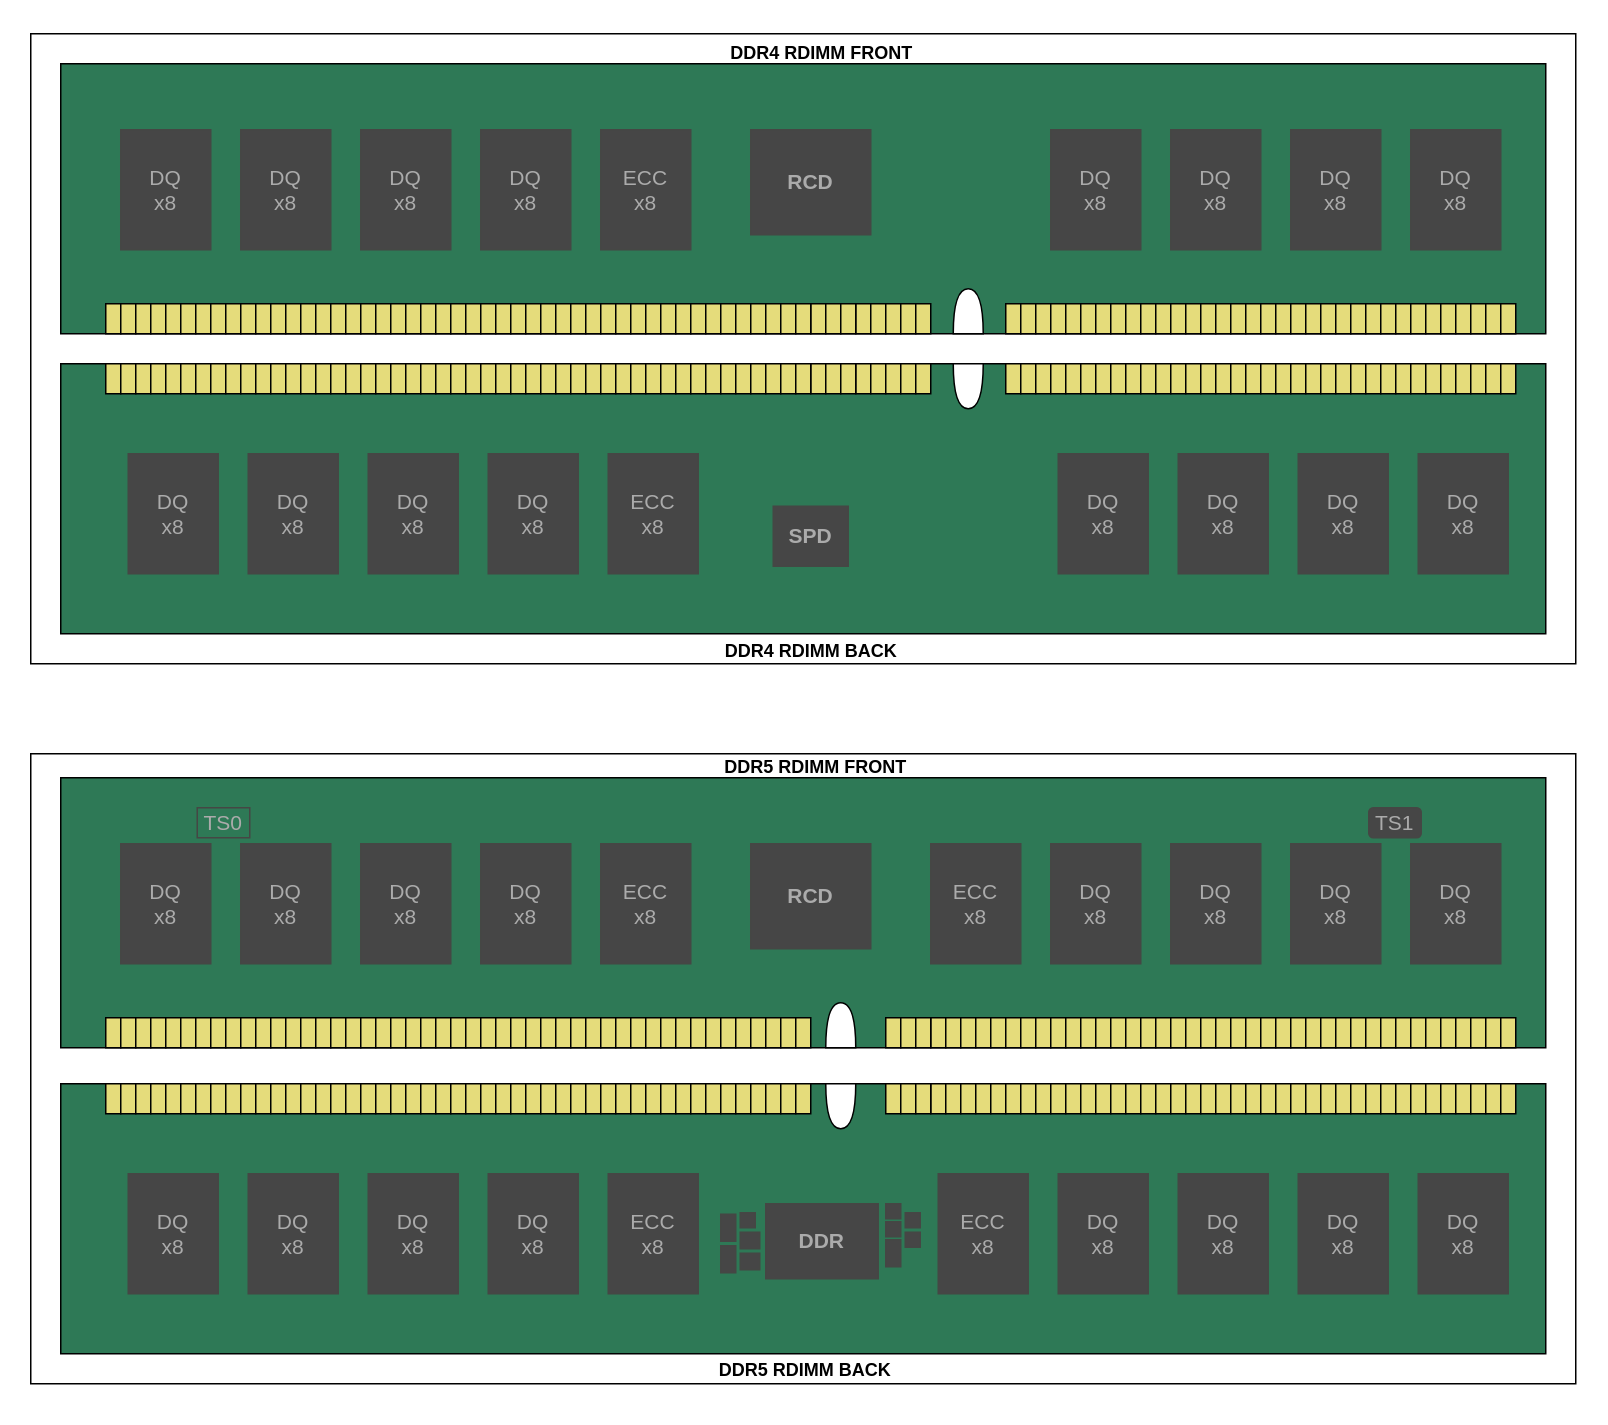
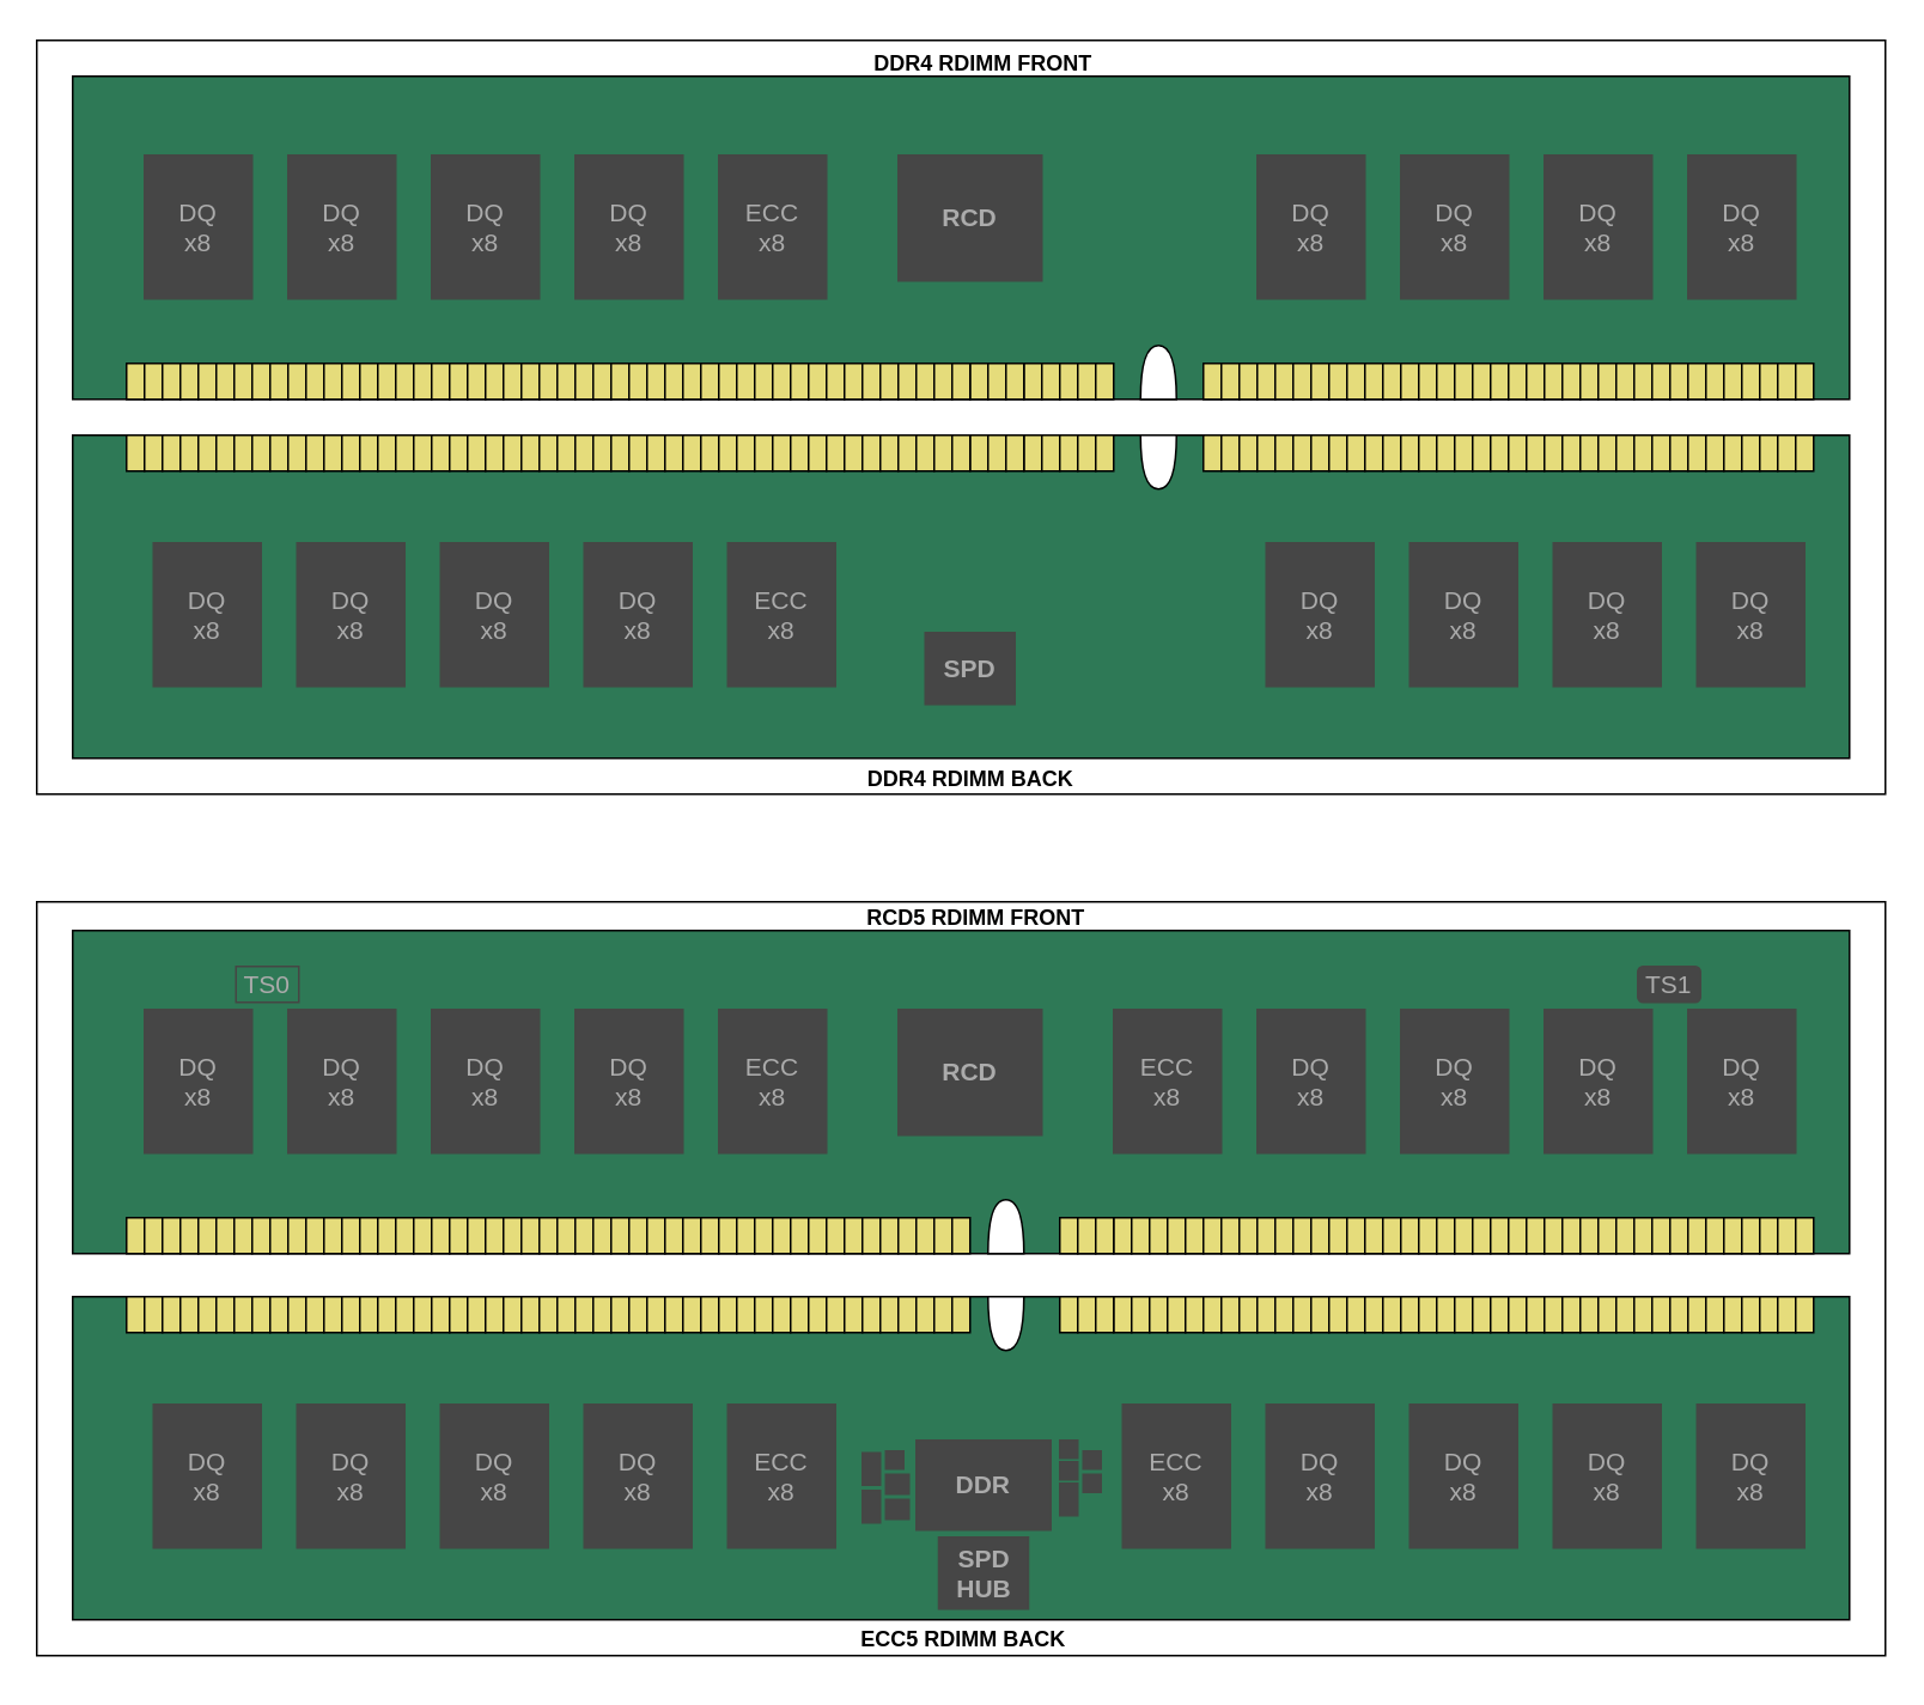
- <mxCell id="205" value="&lt;font style=&quot;font-size: 14px;&quot; color=&quot;#ababab&quot;&gt;&lt;b&gt;SPD&lt;/b&gt;&lt;/font&gt;" style="rounded=0;whiteSpace=wrap;html=1;strokeColor=#454744;fillColor=#464646;direction=south;" vertex="1" parent="1"><mxGeometry x="515" y="337" width="50" height="40" as="geometry" /></mxCell>
+ <mxCell id="205" value="&lt;font style=&quot;font-size: 14px;&quot; color=&quot;#ababab&quot;&gt;&lt;b&gt;SPD&lt;/b&gt;&lt;/font&gt;" style="rounded=0;whiteSpace=wrap;html=1;strokeColor=#454744;fillColor=#464646;direction=south;" vertex="1" parent="1"><mxGeometry x="515" y="352" width="50" height="40" as="geometry" /></mxCell>
- <mxCell id="425" value="DDR5 RDIMM FRONT" style="text;html=1;align=center;verticalAlign=middle;whiteSpace=wrap;rounded=0;fontStyle=1" vertex="1" parent="1"><mxGeometry x="466" y="495.5" width="155" height="30" as="geometry" /></mxCell>
+ <mxCell id="425" value="RCD5 RDIMM FRONT" style="text;html=1;align=center;verticalAlign=middle;whiteSpace=wrap;rounded=0;fontStyle=1" vertex="1" parent="1"><mxGeometry x="466" y="495.5" width="155" height="30" as="geometry" /></mxCell>
+ <mxCell id="412" value="&lt;font style=&quot;font-size: 14px;&quot; color=&quot;#ababab&quot;&gt;&lt;b&gt;SPD&lt;/b&gt;&lt;/font&gt;&lt;div&gt;&lt;font color=&quot;#ababab&quot;&gt;&lt;span style=&quot;font-size: 14px;&quot;&gt;&lt;b&gt;HUB&lt;/b&gt;&lt;/span&gt;&lt;/font&gt;&lt;/div&gt;" style="rounded=0;whiteSpace=wrap;html=1;strokeColor=#454744;fillColor=#464646;direction=south;" vertex="1" parent="1"><mxGeometry x="522.5" y="856" width="50" height="40" as="geometry" /></mxCell>
- <mxCell id="426" value="DDR5 RDIMM BACK" style="text;html=1;align=center;verticalAlign=middle;whiteSpace=wrap;rounded=0;fontStyle=1" vertex="1" parent="1"><mxGeometry x="458.5" y="897.5" width="155" height="30" as="geometry" /></mxCell>
+ <mxCell id="426" value="ECC5 RDIMM BACK" style="text;html=1;align=center;verticalAlign=middle;whiteSpace=wrap;rounded=0;fontStyle=1" vertex="1" parent="1"><mxGeometry x="458.5" y="897.5" width="155" height="30" as="geometry" /></mxCell>
